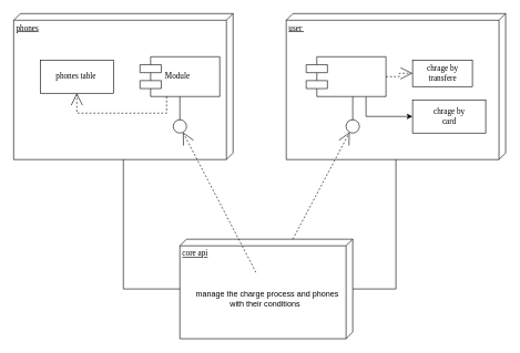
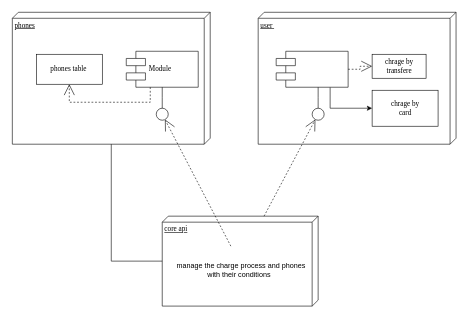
- <mxCell id="21" value="chrage by &lt;br&gt;card" style="html=1;rounded=0;shadow=0;comic=0;labelBackgroundColor=none;strokeWidth=1;fontFamily=Verdana;fontSize=12;align=center;" parent="1" vertex="1"><mxGeometry x="620" y="150" width="110" height="50" as="geometry" /></mxCell>
+ <mxCell id="21" value="chrage by &lt;br&gt;card" style="html=1;rounded=0;shadow=0;comic=0;labelBackgroundColor=none;strokeWidth=1;fontFamily=Verdana;fontSize=12;align=center;" parent="1" vertex="1"><mxGeometry x="620" y="150" width="110" height="60" as="geometry" /></mxCell>
- <mxCell id="18" style="edgeStyle=orthogonalEdgeStyle;rounded=0;html=1;labelBackgroundColor=none;startArrow=none;startFill=0;startSize=8;endArrow=none;endFill=0;endSize=16;fontFamily=Verdana;fontSize=12;" parent="1" source="4" target="3" edge="1"><mxGeometry relative="1" as="geometry"><Array as="points"><mxPoint x="595" y="435" /></Array></mxGeometry></mxCell>
